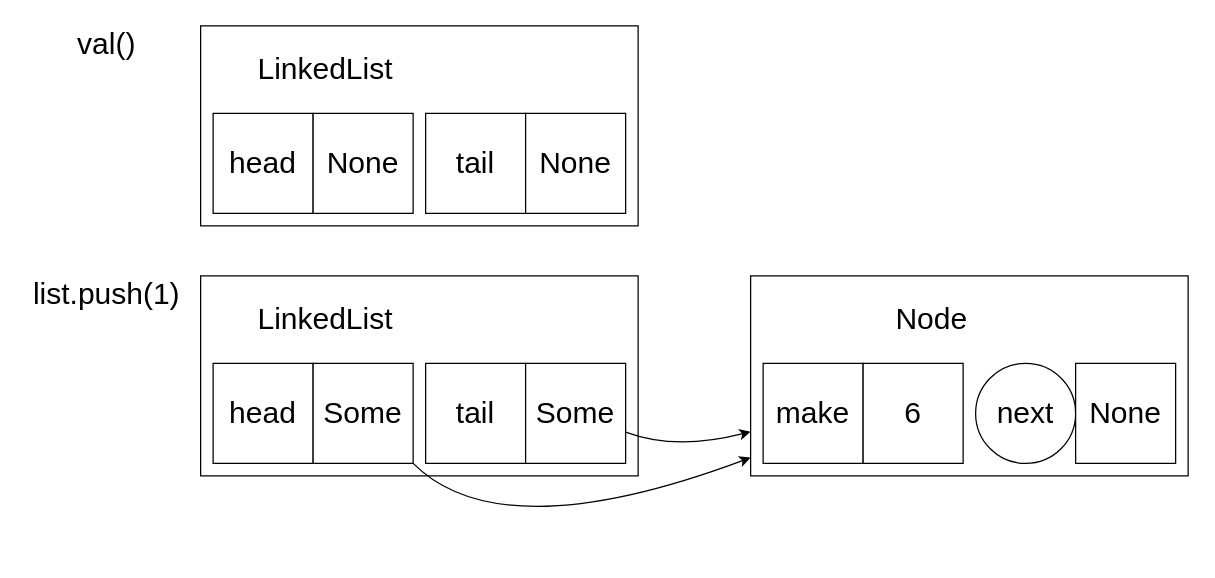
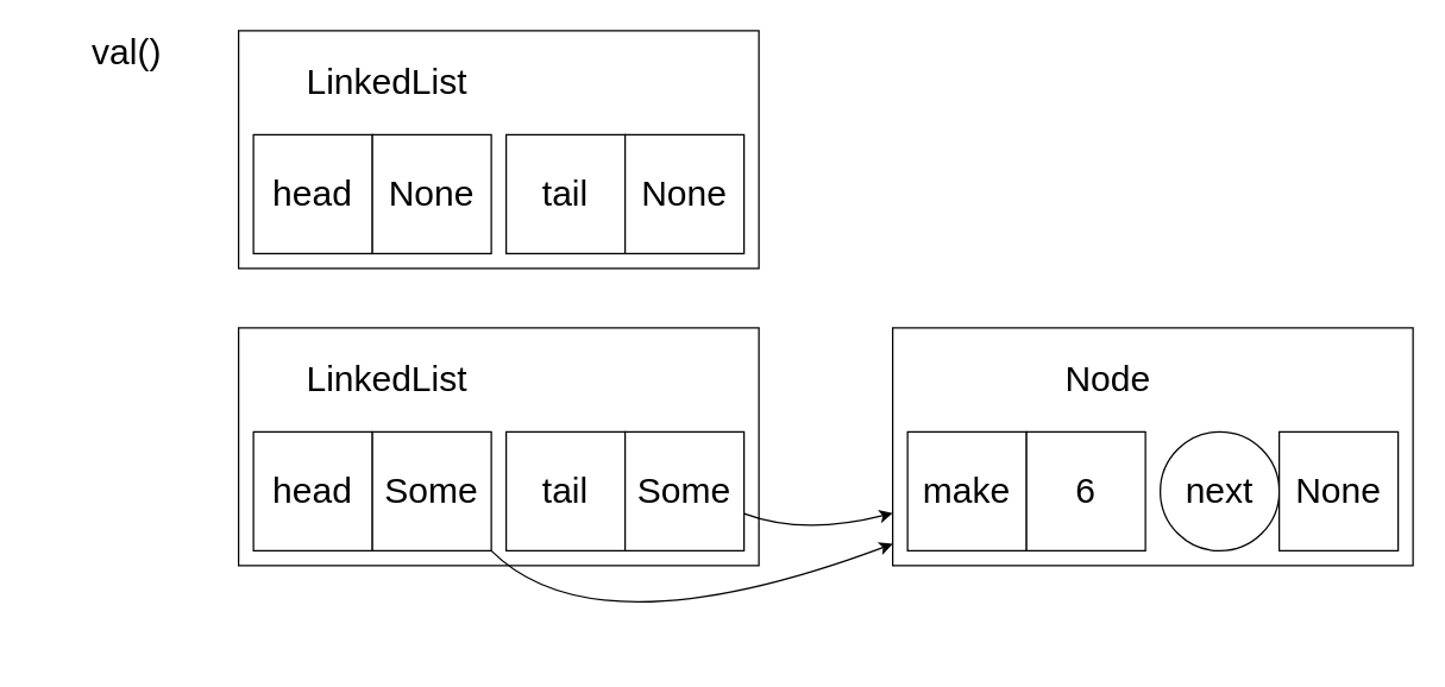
- <mxCell id="9" value="list.push(1)" style="text;html=1;strokeColor=none;fillColor=none;align=center;verticalAlign=middle;whiteSpace=wrap;rounded=0;fontSize=24;" parent="1" vertex="1"><mxGeometry x="20" y="220" width="130" height="30" as="geometry" /></mxCell>
